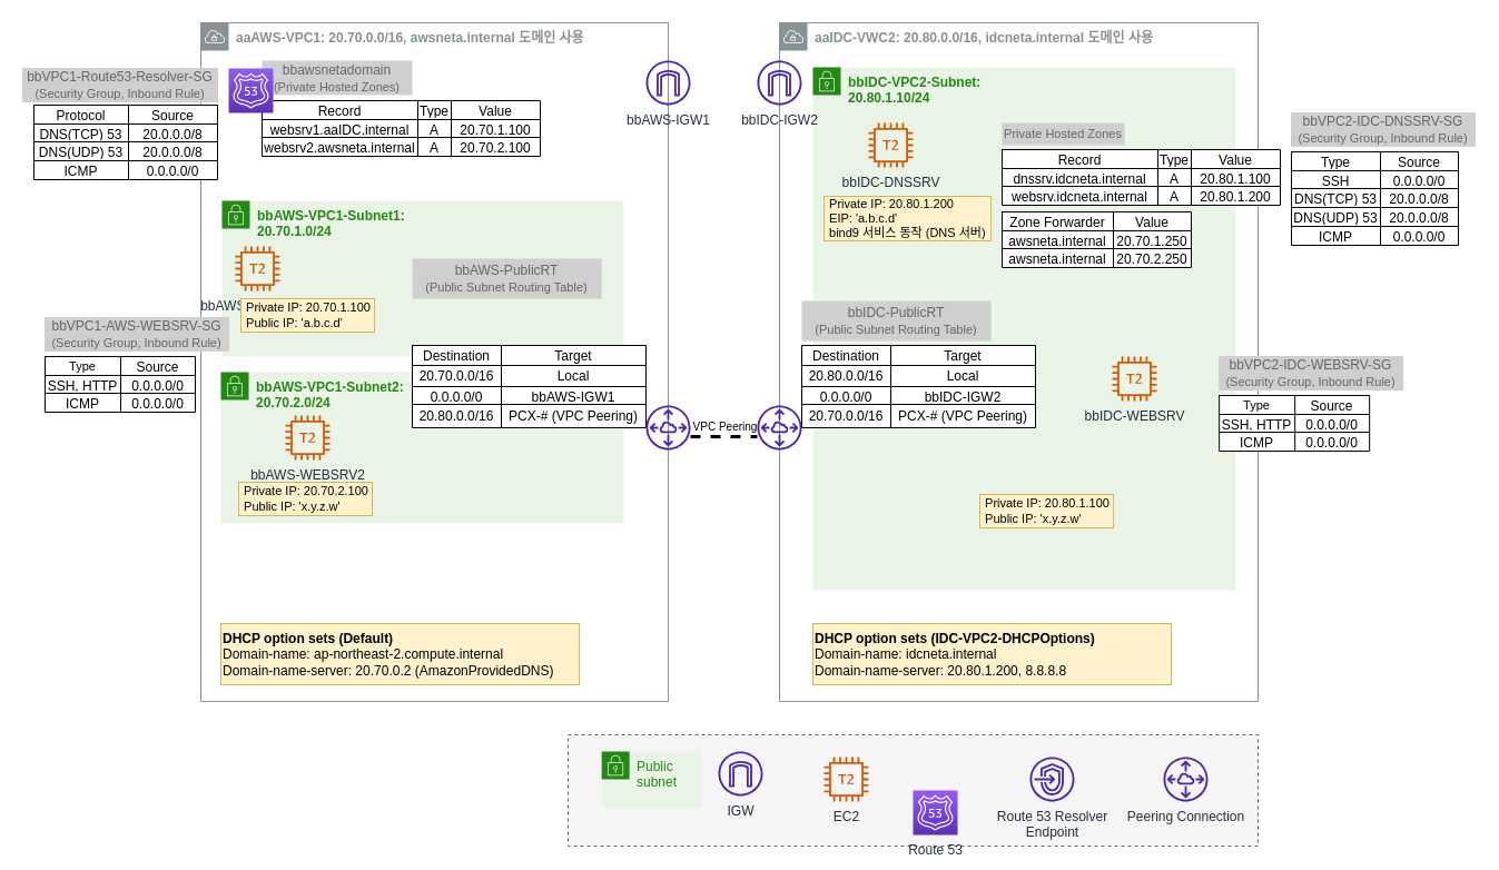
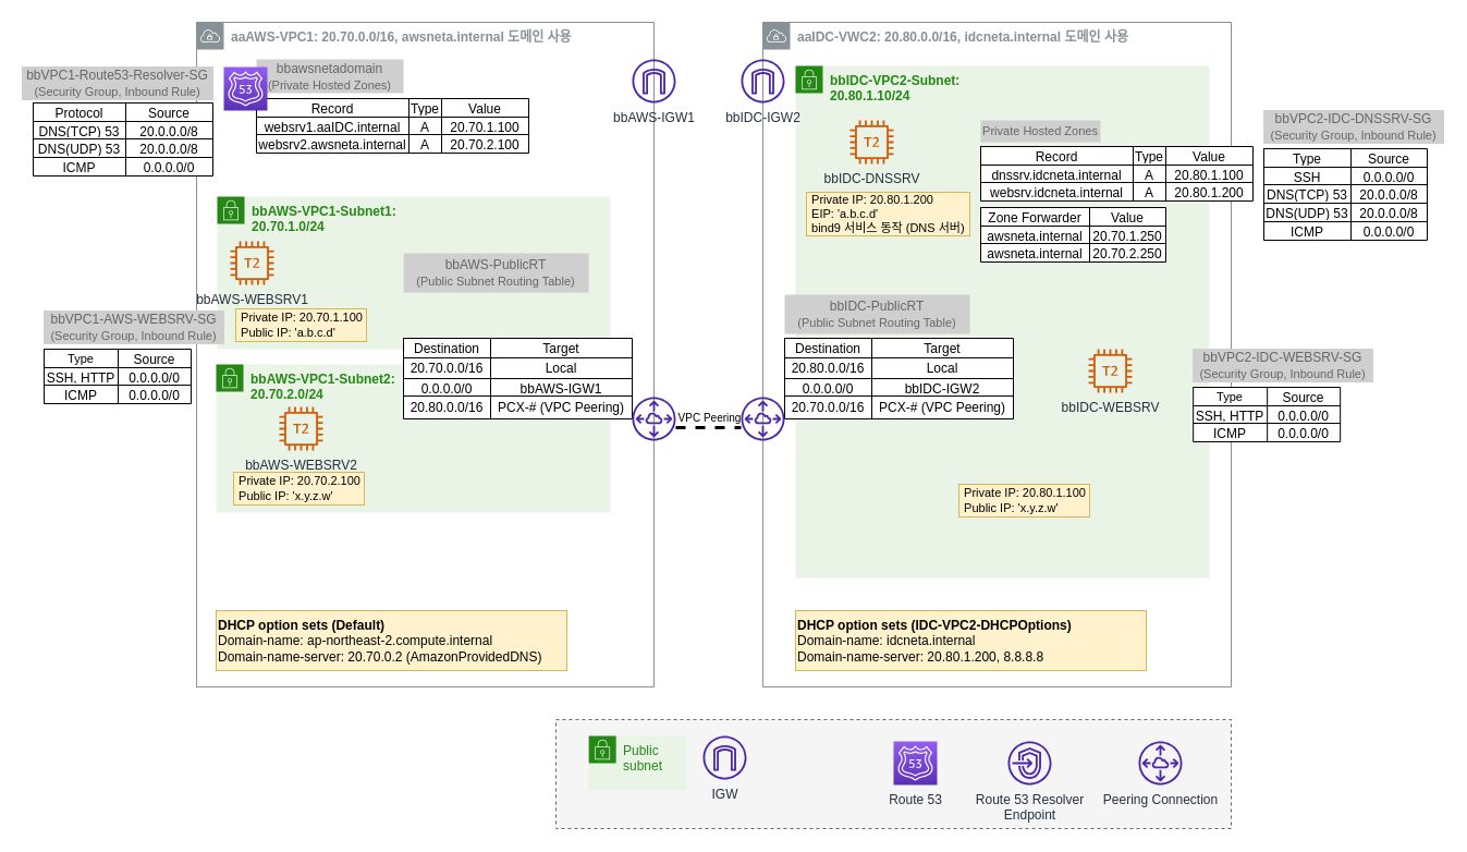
- <mxCell id="9" value="&amp;nbsp;Private IP: 20.70.1.100&lt;br style=&quot;font-size: 11px;&quot;&gt;&amp;nbsp;Public IP: 'a.b.c.d'" style="text;html=1;strokeColor=#d6b656;fillColor=#fff2cc;align=left;verticalAlign=middle;whiteSpace=wrap;rounded=0;fontSize=11;" parent="7" vertex="1"><mxGeometry x="17" y="88" width="120" height="30" as="geometry" /></mxCell>
+ <mxCell id="9" value="&amp;nbsp;Private IP: 20.70.1.100&lt;br style=&quot;font-size: 11px;&quot;&gt;&amp;nbsp;Public IP: 'a.b.c.d'" style="text;html=1;strokeColor=#d6b656;fillColor=#fff2cc;align=left;verticalAlign=middle;whiteSpace=wrap;rounded=0;fontSize=11;" parent="7" vertex="1"><mxGeometry x="17" y="103" width="120" height="30" as="geometry" /></mxCell>
- <mxCell id="57" value="EC2" style="sketch=0;outlineConnect=0;fontColor=#232F3E;gradientColor=none;fillColor=#D45B07;strokeColor=none;dashed=0;verticalLabelPosition=bottom;verticalAlign=top;align=center;html=1;fontSize=12;fontStyle=0;aspect=fixed;pointerEvents=1;shape=mxgraph.aws4.t2_instance;" parent="1" vertex="1"><mxGeometry x="740" y="680" width="40" height="40" as="geometry" /></mxCell>
- <mxCell id="73" value="Route 53" style="sketch=0;points=[[0,0,0],[0.25,0,0],[0.5,0,0],[0.75,0,0],[1,0,0],[0,1,0],[0.25,1,0],[0.5,1,0],[0.75,1,0],[1,1,0],[0,0.25,0],[0,0.5,0],[0,0.75,0],[1,0.25,0],[1,0.5,0],[1,0.75,0]];outlineConnect=0;fontColor=#232F3E;gradientColor=#945DF2;gradientDirection=north;fillColor=#5A30B5;strokeColor=#ffffff;dashed=0;verticalLabelPosition=bottom;verticalAlign=top;align=center;html=1;fontSize=12;fontStyle=0;aspect=fixed;shape=mxgraph.aws4.resourceIcon;resIcon=mxgraph.aws4.route_53;" parent="1" vertex="1"><mxGeometry x="820" y="710" width="40" height="40" as="geometry" /></mxCell>
+ <mxCell id="73" value="Route 53" style="sketch=0;points=[[0,0,0],[0.25,0,0],[0.5,0,0],[0.75,0,0],[1,0,0],[0,1,0],[0.25,1,0],[0.5,1,0],[0.75,1,0],[1,1,0],[0,0.25,0],[0,0.5,0],[0,0.75,0],[1,0.25,0],[1,0.5,0],[1,0.75,0]];outlineConnect=0;fontColor=#232F3E;gradientColor=#945DF2;gradientDirection=north;fillColor=#5A30B5;strokeColor=#ffffff;dashed=0;verticalLabelPosition=bottom;verticalAlign=top;align=center;html=1;fontSize=12;fontStyle=0;aspect=fixed;shape=mxgraph.aws4.resourceIcon;resIcon=mxgraph.aws4.route_53;" parent="1" vertex="1"><mxGeometry x="820" y="680" width="40" height="40" as="geometry" /></mxCell>
